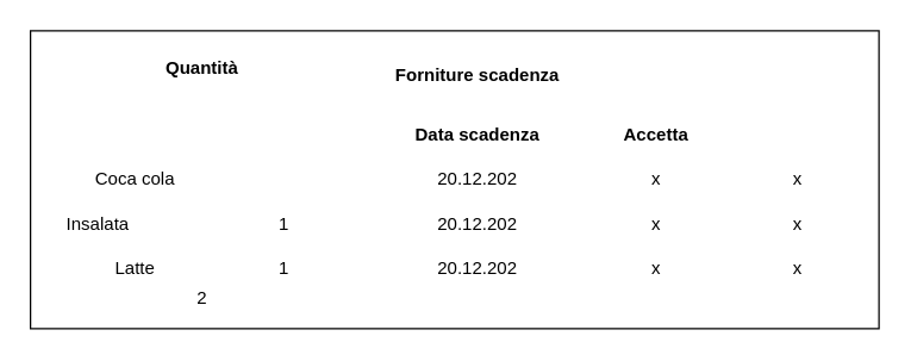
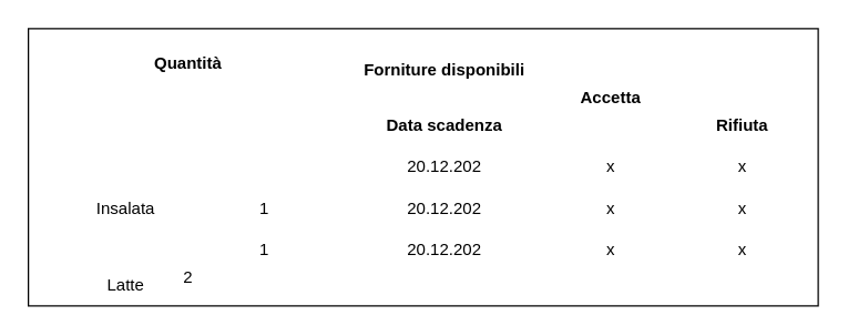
- <mxCell id="21" value="&lt;b&gt;Forniture scadenza&lt;/b&gt;" style="text;html=1;align=center;verticalAlign=middle;resizable=0;points=[];autosize=1;fontStyle=0" vertex="1" parent="1"><mxGeometry x="255" y="40" width="130" height="20" as="geometry" /></mxCell>
+ <mxCell id="21" value="&lt;b&gt;Forniture disponibili&lt;/b&gt;" style="text;html=1;align=center;verticalAlign=middle;resizable=0;points=[];autosize=1;fontStyle=0" vertex="1" parent="1"><mxGeometry x="255" y="40" width="130" height="20" as="geometry" /></mxCell>
- <mxCell id="22" value="Accetta" style="text;html=1;align=center;verticalAlign=middle;resizable=0;points=[];autosize=1;fontStyle=1" vertex="1" parent="1"><mxGeometry x="410" y="80" width="60" height="20" as="geometry" /></mxCell>
+ <mxCell id="22" value="Accetta" style="text;html=1;align=center;verticalAlign=middle;resizable=0;points=[];autosize=1;fontStyle=1" vertex="1" parent="1"><mxGeometry x="410" y="60" width="60" height="20" as="geometry" /></mxCell>
+ <mxCell id="14" value="Rifiuta" style="text;html=1;align=center;verticalAlign=middle;resizable=0;points=[];autosize=1;fontStyle=1" vertex="1" parent="1"><mxGeometry x="510" y="80" width="50" height="20" as="geometry" /></mxCell>
- <mxCell id="4" value="Coca cola" style="text;html=1;align=center;verticalAlign=middle;resizable=0;points=[];autosize=1;fontStyle=0" vertex="1" parent="1"><mxGeometry x="55" y="110" width="70" height="20" as="geometry" /></mxCell>
- <mxCell id="7" value="Insalata" style="text;html=1;align=center;verticalAlign=middle;resizable=0;points=[];autosize=1;fontStyle=0" vertex="1" parent="1"><mxGeometry x="35" y="140" width="60" height="20" as="geometry" /></mxCell>
+ <mxCell id="7" value="Insalata" style="text;html=1;align=center;verticalAlign=middle;resizable=0;points=[];autosize=1;fontStyle=0" vertex="1" parent="1"><mxGeometry x="60" y="140" width="60" height="20" as="geometry" /></mxCell>
- <mxCell id="11" value="Latte" style="text;html=1;align=center;verticalAlign=middle;resizable=0;points=[];autosize=1;fontStyle=0" vertex="1" parent="1"><mxGeometry x="70" y="170" width="40" height="20" as="geometry" /></mxCell>
+ <mxCell id="11" value="Latte" style="text;html=1;align=center;verticalAlign=middle;resizable=0;points=[];autosize=1;fontStyle=0" vertex="1" parent="1"><mxGeometry x="70" y="195" width="40" height="20" as="geometry" /></mxCell>
